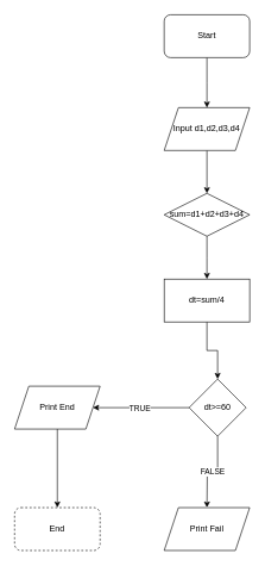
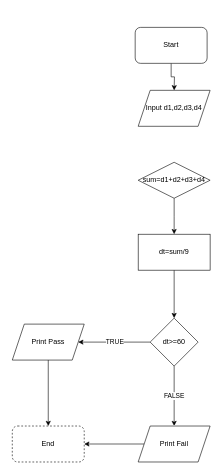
- <mxCell id="3" value="Start" style="rounded=1;whiteSpace=wrap;html=1;" parent="1" vertex="1"><mxGeometry x="230" y="20" width="120" height="60" as="geometry" /></mxCell>
+ <mxCell id="3" value="Start" style="rounded=1;whiteSpace=wrap;html=1;" parent="1" vertex="1"><mxGeometry x="225" y="45" width="120" height="60" as="geometry" /></mxCell>
- <mxCell id="4" style="edgeStyle=orthogonalEdgeStyle;rounded=0;orthogonalLoop=1;jettySize=auto;html=1;" parent="1" source="5" target="7" edge="1"><mxGeometry relative="1" as="geometry"><mxPoint x="290" y="300" as="targetPoint" /></mxGeometry></mxCell>
- <mxCell id="9" value="dt=sum/4" style="rounded=0;whiteSpace=wrap;html=1;" parent="1" vertex="1"><mxGeometry x="230" y="390" width="120" height="60" as="geometry" /></mxCell>
+ <mxCell id="9" value="dt=sum/9" style="rounded=0;whiteSpace=wrap;html=1;" parent="1" vertex="1"><mxGeometry x="230" y="390" width="120" height="60" as="geometry" /></mxCell>
- <mxCell id="16" value="Print End" style="shape=parallelogram;perimeter=parallelogramPerimeter;whiteSpace=wrap;html=1;fixedSize=1;" parent="1" vertex="1"><mxGeometry x="20" y="540" width="120" height="60" as="geometry" /></mxCell>
+ <mxCell id="16" value="Print Pass" style="shape=parallelogram;perimeter=parallelogramPerimeter;whiteSpace=wrap;html=1;fixedSize=1;" parent="1" vertex="1"><mxGeometry x="20" y="540" width="120" height="60" as="geometry" /></mxCell>
- <mxCell id="14" value="dt&amp;gt;=60" style="rhombus;whiteSpace=wrap;html=1;" parent="1" vertex="1"><mxGeometry x="265" y="530" width="80" height="80" as="geometry" /></mxCell>
+ <mxCell id="14" value="dt&amp;gt;=60" style="rhombus;whiteSpace=wrap;html=1;" parent="1" vertex="1"><mxGeometry x="250" y="530" width="80" height="80" as="geometry" /></mxCell>
+ <mxCell id="17" style="edgeStyle=orthogonalEdgeStyle;rounded=0;orthogonalLoop=1;jettySize=auto;html=1;entryX=1;entryY=0.5;entryDx=0;entryDy=0;" parent="1" source="18" target="19" edge="1"><mxGeometry relative="1" as="geometry"><mxPoint x="90" y="740" as="targetPoint" /></mxGeometry></mxCell>
